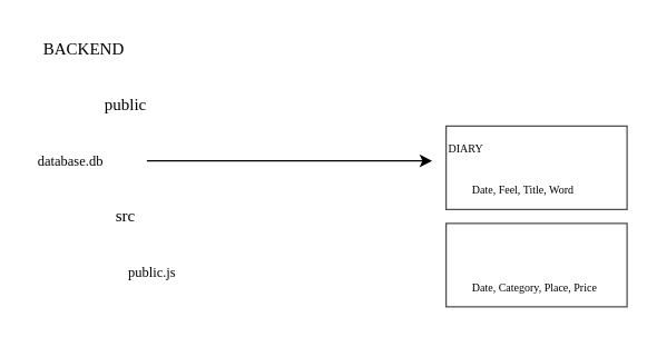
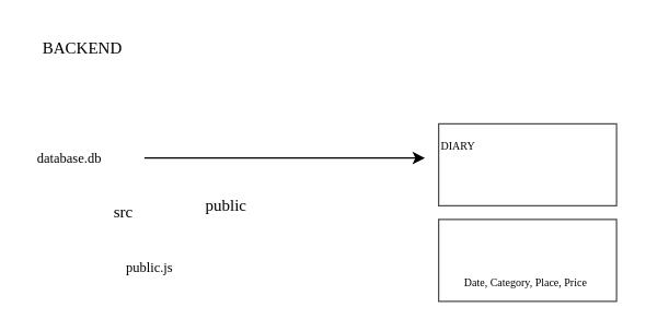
- <mxCell id="3" value="&lt;font style=&quot;font-size: 12px;&quot;&gt;public&lt;/font&gt;" style="text;html=1;strokeColor=none;fillColor=none;align=center;verticalAlign=middle;whiteSpace=wrap;rounded=0;fontFamily=Comic Sans MS;" vertex="1" parent="1"><mxGeometry x="60" y="60" width="60" height="30" as="geometry" /></mxCell>
+ <mxCell id="3" value="&lt;font style=&quot;font-size: 12px;&quot;&gt;public&lt;/font&gt;" style="text;html=1;strokeColor=none;fillColor=none;align=center;verticalAlign=middle;whiteSpace=wrap;rounded=0;fontFamily=Comic Sans MS;" vertex="1" parent="1"><mxGeometry x="135" y="135" width="60" height="30" as="geometry" /></mxCell>
- <mxCell id="9" value="&lt;font style=&quot;font-size: 8px;&quot;&gt;Date, Feel, Title, Word&amp;nbsp;&lt;/font&gt;" style="text;html=1;strokeColor=none;fillColor=none;align=left;verticalAlign=middle;whiteSpace=wrap;rounded=0;fontFamily=Comic Sans MS;fontSize=10;" vertex="1" parent="7"><mxGeometry x="17.14" y="30" width="112.86" height="30" as="geometry" /></mxCell>
